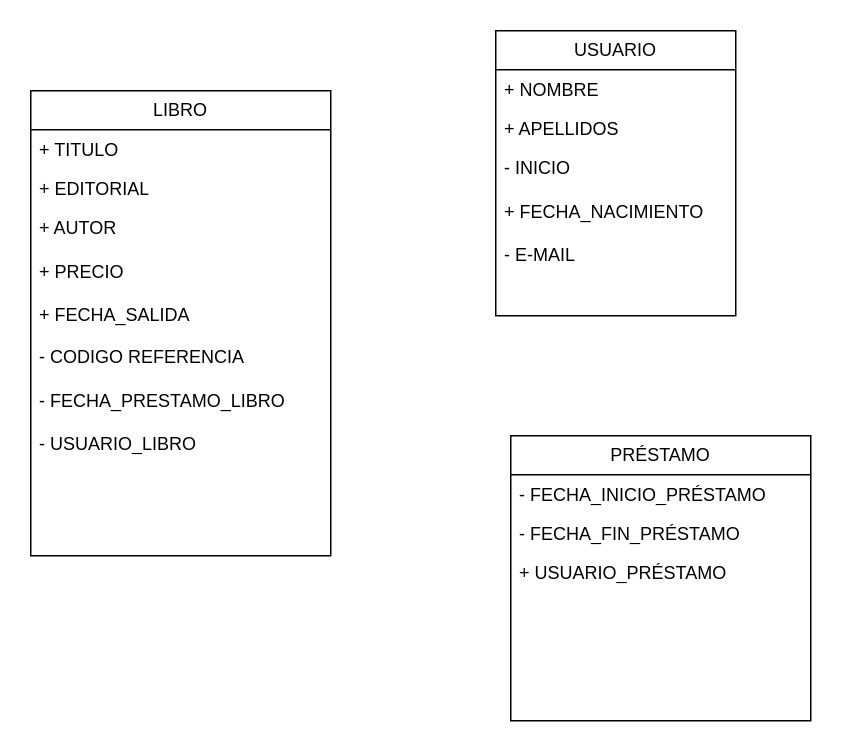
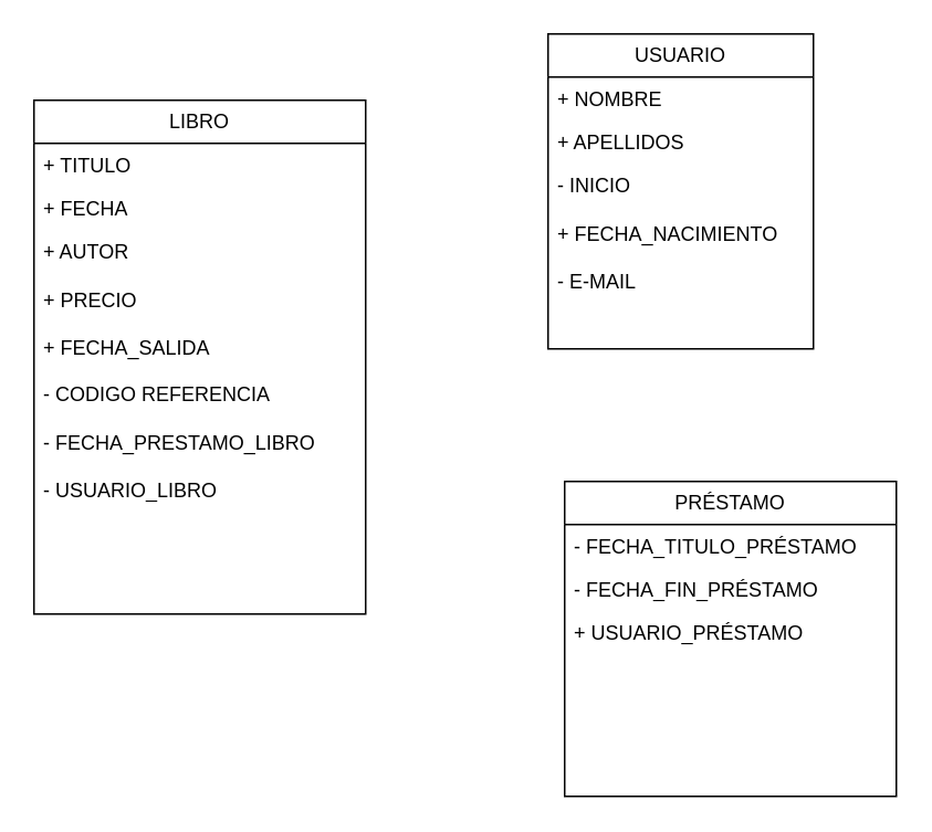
- <mxCell id="4" value="+ EDITORIAL" style="text;strokeColor=none;fillColor=none;align=left;verticalAlign=top;spacingLeft=4;spacingRight=4;overflow=hidden;rotatable=0;points=[[0,0.5],[1,0.5]];portConstraint=eastwest;whiteSpace=wrap;html=1;" vertex="1" parent="2"><mxGeometry y="52" width="200" height="26" as="geometry" /></mxCell>
+ <mxCell id="4" value="+ FECHA" style="text;strokeColor=none;fillColor=none;align=left;verticalAlign=top;spacingLeft=4;spacingRight=4;overflow=hidden;rotatable=0;points=[[0,0.5],[1,0.5]];portConstraint=eastwest;whiteSpace=wrap;html=1;" vertex="1" parent="2"><mxGeometry y="52" width="200" height="26" as="geometry" /></mxCell>
- <mxCell id="11" value="- FECHA_INICIO_PRÉSTAMO" style="text;strokeColor=none;fillColor=none;align=left;verticalAlign=top;spacingLeft=4;spacingRight=4;overflow=hidden;rotatable=0;points=[[0,0.5],[1,0.5]];portConstraint=eastwest;whiteSpace=wrap;html=1;" vertex="1" parent="10"><mxGeometry y="26" width="200" height="26" as="geometry" /></mxCell>
+ <mxCell id="11" value="- FECHA_TITULO_PRÉSTAMO" style="text;strokeColor=none;fillColor=none;align=left;verticalAlign=top;spacingLeft=4;spacingRight=4;overflow=hidden;rotatable=0;points=[[0,0.5],[1,0.5]];portConstraint=eastwest;whiteSpace=wrap;html=1;" vertex="1" parent="10"><mxGeometry y="26" width="200" height="26" as="geometry" /></mxCell>
